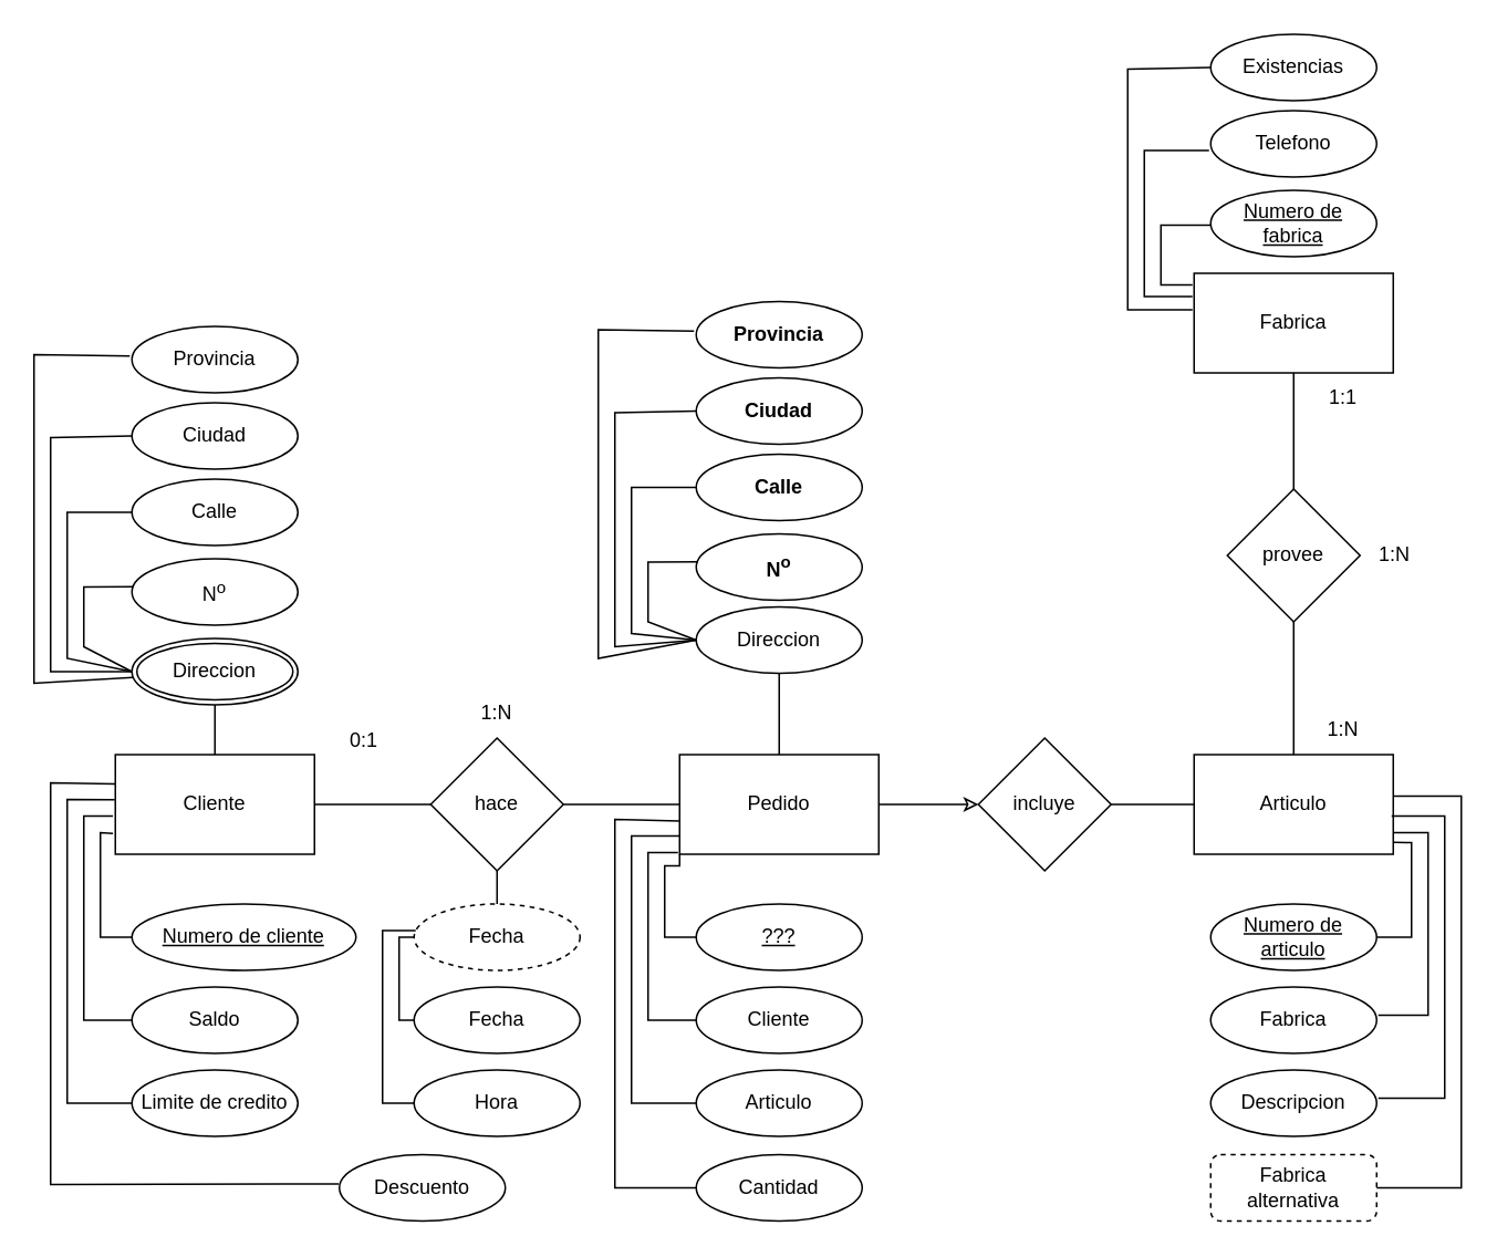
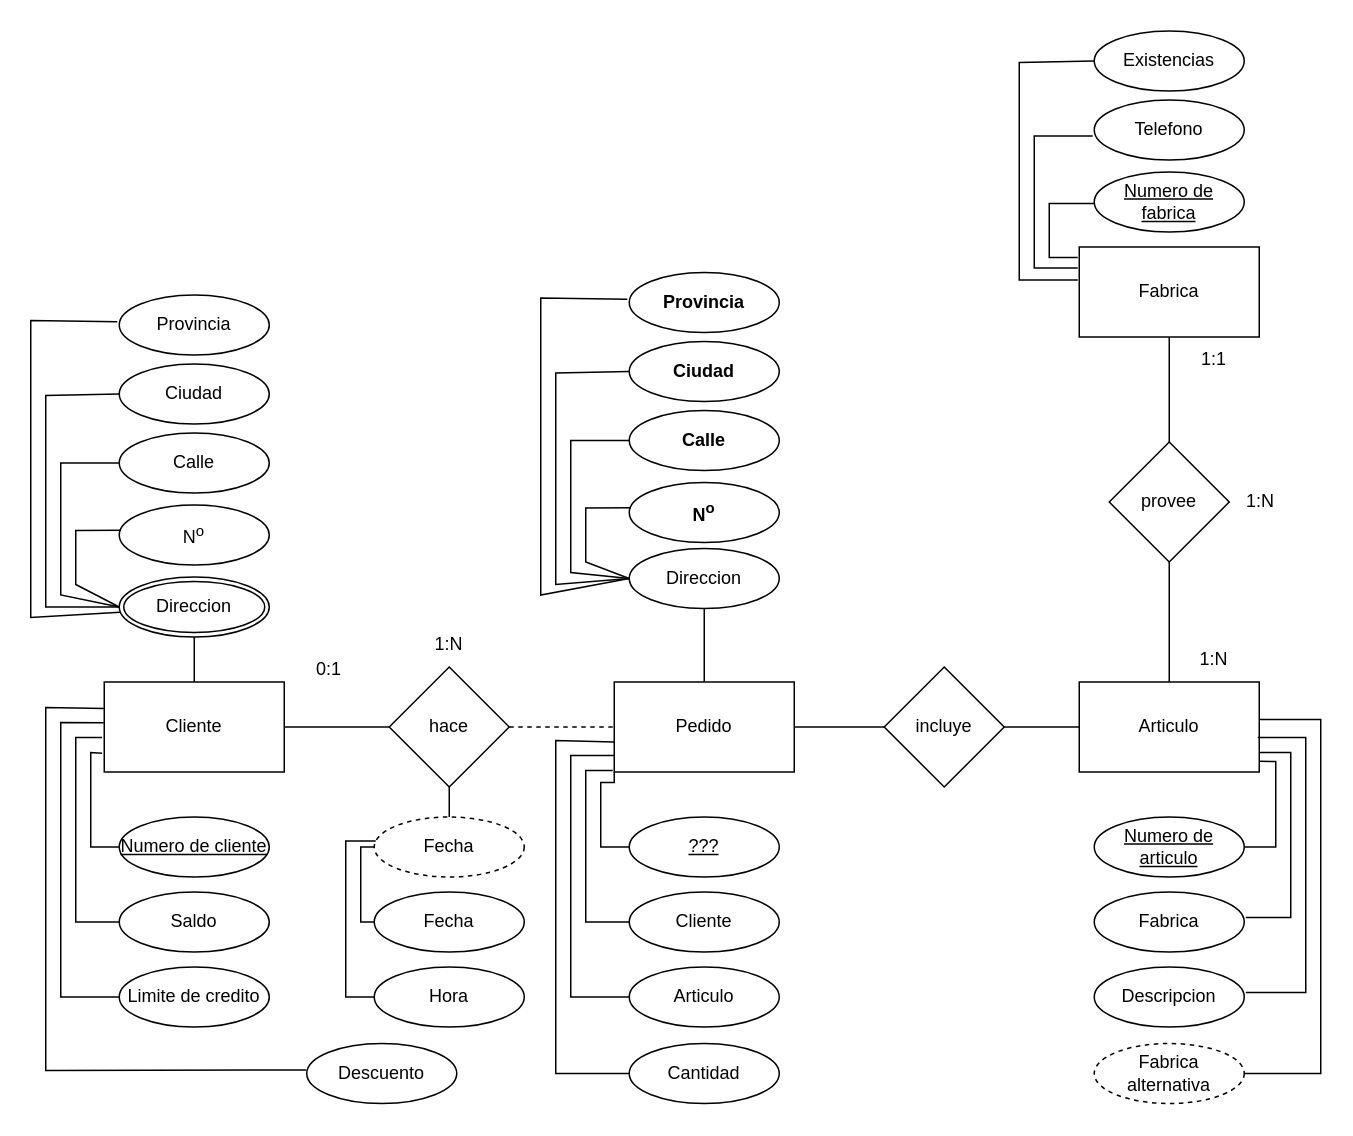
- <mxCell id="9" style="edgeStyle=orthogonalEdgeStyle;rounded=0;orthogonalLoop=1;jettySize=auto;html=1;entryX=0;entryY=0.5;entryDx=0;entryDy=0;endArrow=none;endFill=0;" parent="1" source="12" target="7" edge="1"><mxGeometry relative="1" as="geometry" /></mxCell>
+ <mxCell id="9" style="edgeStyle=orthogonalEdgeStyle;rounded=0;orthogonalLoop=1;jettySize=auto;html=1;entryX=0;entryY=0.5;entryDx=0;entryDy=0;endArrow=none;endFill=0;dashed=1;" parent="1" source="12" target="7" edge="1"><mxGeometry relative="1" as="geometry" /></mxCell>
- <mxCell id="5" style="edgeStyle=orthogonalEdgeStyle;rounded=0;orthogonalLoop=1;jettySize=auto;html=1;entryX=0;entryY=0.5;entryDx=0;entryDy=0;endArrow=classic;endFill=0;" parent="1" source="7" target="14" edge="1"><mxGeometry relative="1" as="geometry" /></mxCell>
+ <mxCell id="5" style="edgeStyle=orthogonalEdgeStyle;rounded=0;orthogonalLoop=1;jettySize=auto;html=1;entryX=0;entryY=0.5;entryDx=0;entryDy=0;endArrow=none;endFill=0;" parent="1" source="7" target="14" edge="1"><mxGeometry relative="1" as="geometry" /></mxCell>
- <mxCell id="18" value="Numero de cliente" style="ellipse;whiteSpace=wrap;html=1;align=center;fontStyle=4;" parent="1" vertex="1"><mxGeometry x="79" y="544" width="135" height="40" as="geometry" /></mxCell>
+ <mxCell id="18" value="Numero de cliente" style="ellipse;whiteSpace=wrap;html=1;align=center;fontStyle=4;" parent="1" vertex="1"><mxGeometry x="79" y="544" width="100" height="40" as="geometry" /></mxCell>
- <mxCell id="27" value="Fabrica alternativa" style="whiteSpace=wrap;html=1;align=center;dashed=1;rounded=1;" parent="1" vertex="1"><mxGeometry x="729" y="695" width="100" height="40" as="geometry" /></mxCell>
+ <mxCell id="27" value="Fabrica alternativa" style="ellipse;whiteSpace=wrap;html=1;align=center;dashed=1;" parent="1" vertex="1"><mxGeometry x="729" y="695" width="100" height="40" as="geometry" /></mxCell>
